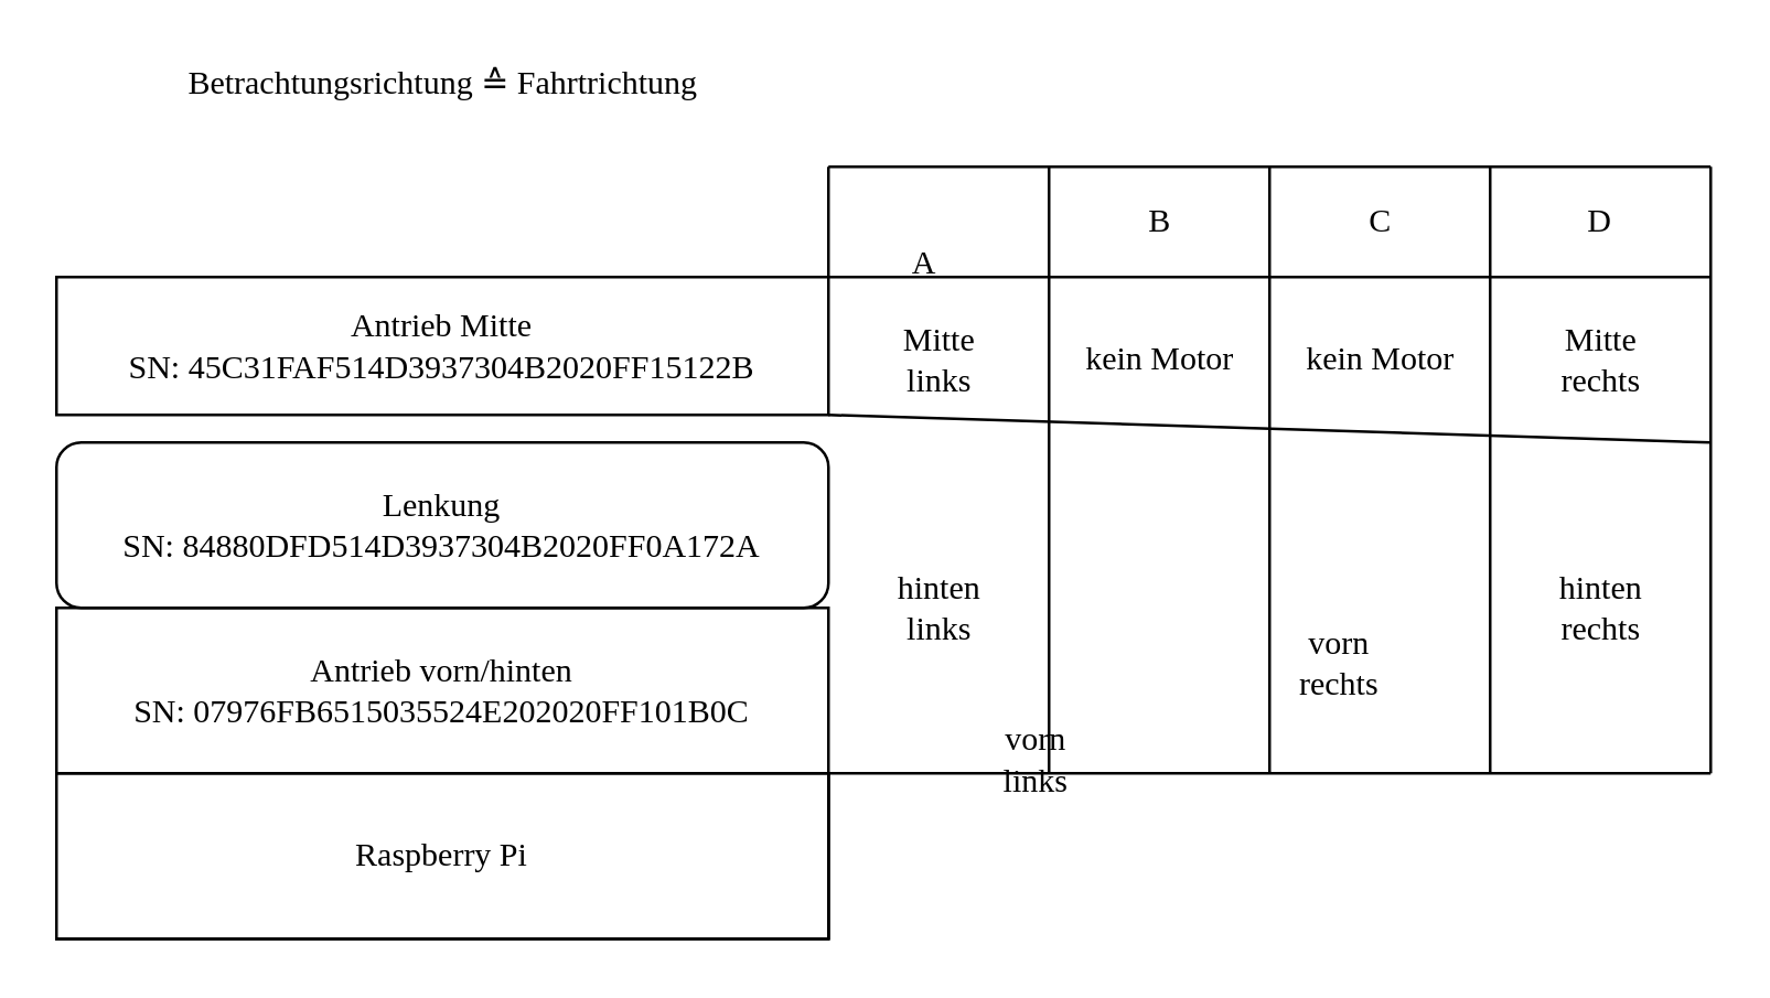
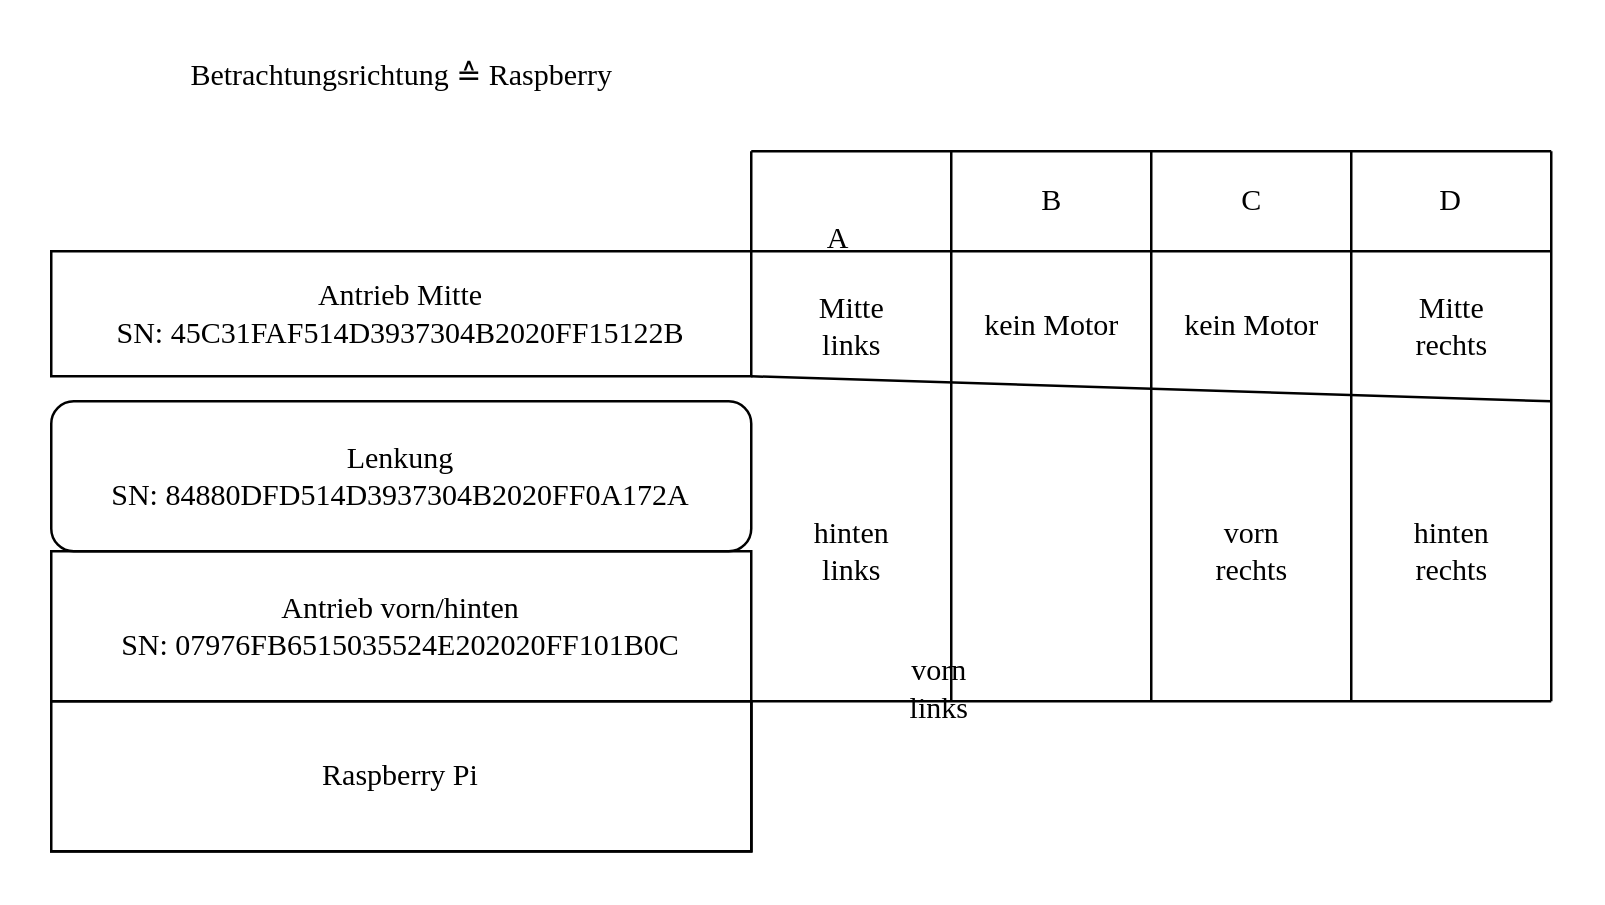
- <mxCell id="19" value="Betrachtungsrichtung ≙ Fahrtrichtung" style="text;html=1;align=center;verticalAlign=middle;resizable=0;points=[];autosize=1;fontFamily=Roboto Mono;fontStyle=0;FType=g;" vertex="1" parent="1"><mxGeometry x="20" y="20" width="280" height="20" as="geometry" /></mxCell>
+ <mxCell id="19" value="Betrachtungsrichtung ≙ Raspberry" style="text;html=1;align=center;verticalAlign=middle;resizable=0;points=[];autosize=1;fontFamily=Roboto Mono;fontStyle=0;FType=g;" vertex="1" parent="1"><mxGeometry x="20" y="20" width="280" height="20" as="geometry" /></mxCell>
- <mxCell id="28" value="&lt;div&gt;vorn&lt;/div&gt;&lt;div&gt;rechts&lt;/div&gt;" style="text;html=1;align=center;verticalAlign=middle;resizable=0;points=[];autosize=1;fontFamily=Roboto Mono;" vertex="1" parent="1"><mxGeometry x="455" y="225" width="60" height="30" as="geometry" /></mxCell>
+ <mxCell id="28" value="&lt;div&gt;vorn&lt;/div&gt;&lt;div&gt;rechts&lt;/div&gt;" style="text;html=1;align=center;verticalAlign=middle;resizable=0;points=[];autosize=1;fontFamily=Roboto Mono;" vertex="1" parent="1"><mxGeometry x="470" y="205" width="60" height="30" as="geometry" /></mxCell>
